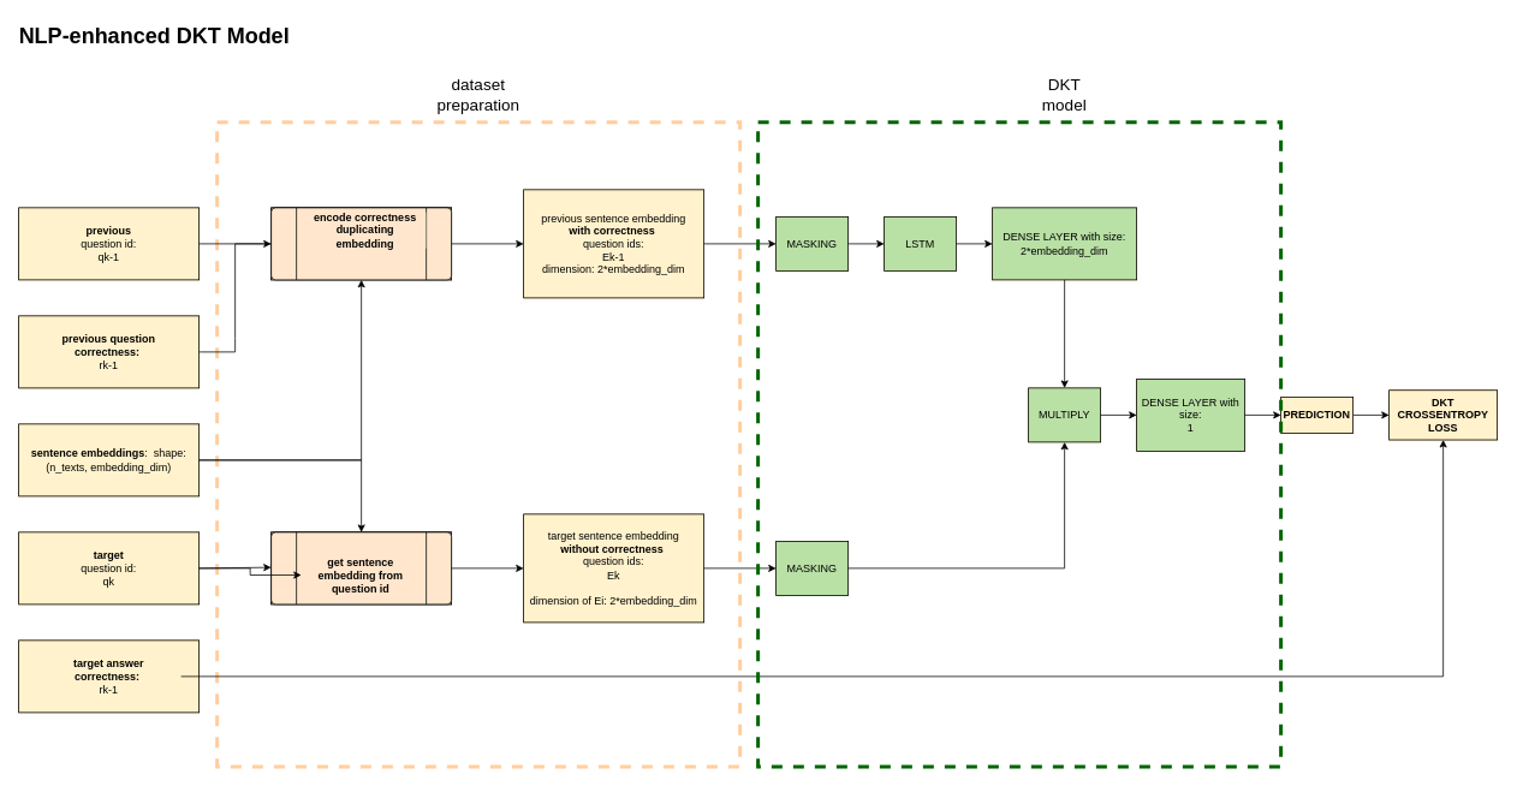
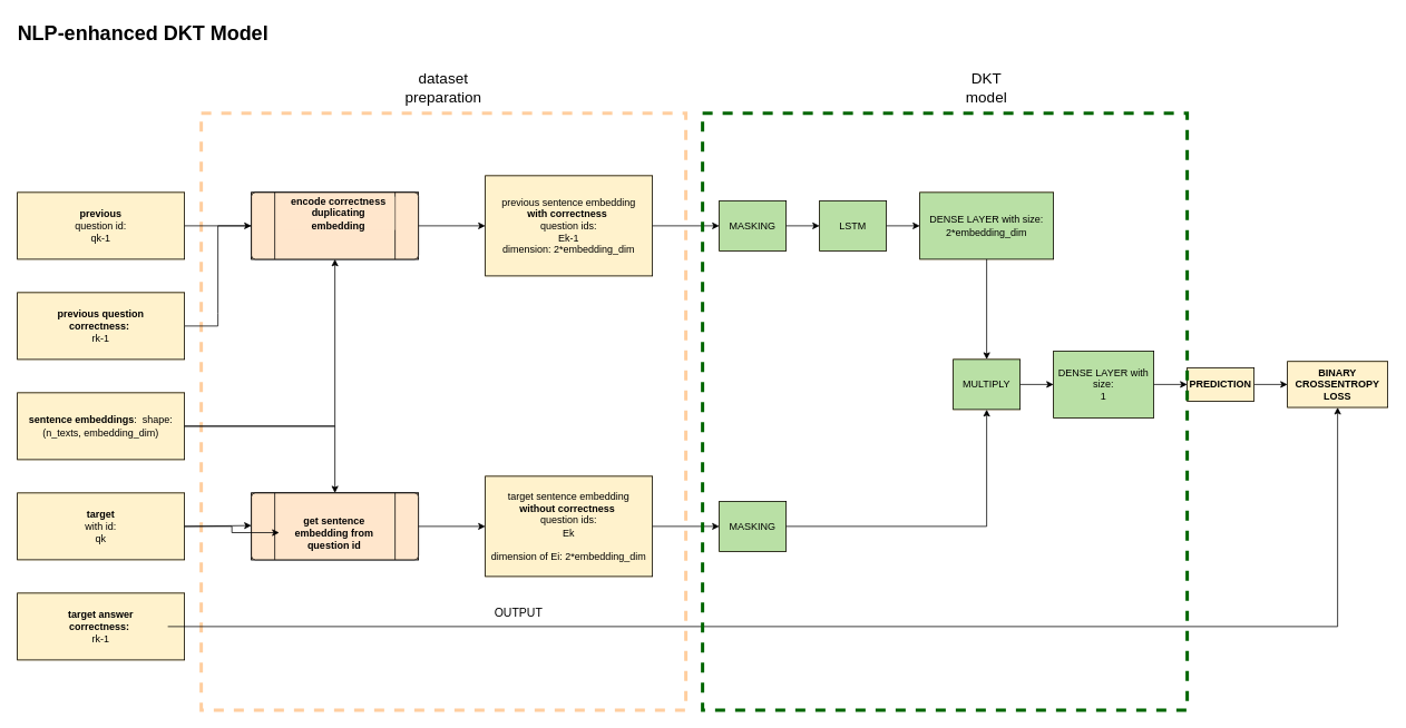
- <mxCell id="77" value="&lt;b&gt;&lt;font style=&quot;font-size: 12px&quot;&gt;DKT CROSSENTROPY LOSS&lt;/font&gt;&lt;/b&gt;" style="text;html=1;strokeColor=none;fillColor=none;align=center;verticalAlign=middle;whiteSpace=wrap;rounded=0;" parent="75" vertex="1"><mxGeometry y="13.75" width="120" height="27.5" as="geometry" /></mxCell>
+ <mxCell id="77" value="&lt;b&gt;&lt;font style=&quot;font-size: 12px&quot;&gt;BINARY CROSSENTROPY LOSS&lt;/font&gt;&lt;/b&gt;" style="text;html=1;strokeColor=none;fillColor=none;align=center;verticalAlign=middle;whiteSpace=wrap;rounded=0;" parent="75" vertex="1"><mxGeometry y="13.75" width="120" height="27.5" as="geometry" /></mxCell>
- <mxCell id="25" value="&lt;b&gt;target&lt;/b&gt;&lt;br&gt;question id:&lt;br&gt;qk" style="text;html=1;strokeColor=none;fillColor=none;align=center;verticalAlign=middle;whiteSpace=wrap;rounded=0;" parent="23" vertex="1"><mxGeometry y="20" width="200" height="40" as="geometry" /></mxCell>
+ <mxCell id="25" value="&lt;b&gt;target&lt;/b&gt;&lt;br&gt;with id:&lt;br&gt;qk" style="text;html=1;strokeColor=none;fillColor=none;align=center;verticalAlign=middle;whiteSpace=wrap;rounded=0;" parent="23" vertex="1"><mxGeometry y="20" width="200" height="40" as="geometry" /></mxCell>
+ <mxCell id="43" value="OUTPUT" style="text;html=1;strokeColor=none;fillColor=none;align=center;verticalAlign=middle;whiteSpace=wrap;rounded=0;dashed=1;fontSize=14;" parent="1" vertex="1"><mxGeometry x="590" y="719" width="60" height="30" as="geometry" /></mxCell>
